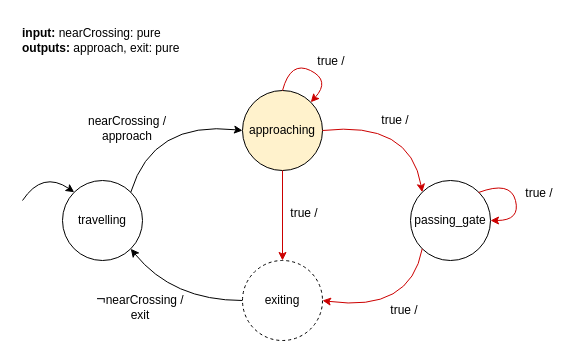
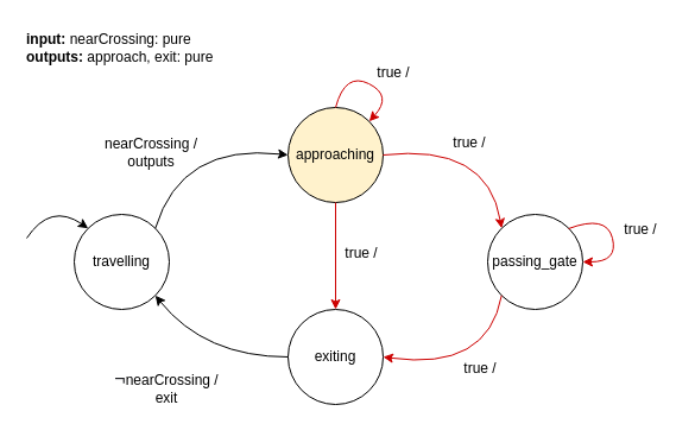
- <mxCell id="5" value="&lt;span style=&quot;text-align: left&quot;&gt;nearCrossing&lt;/span&gt;&lt;span style=&quot;text-align: left&quot;&gt;&amp;nbsp;&lt;/span&gt;&lt;span style=&quot;text-align: left&quot;&gt;/ approach&lt;/span&gt;" style="text;html=1;strokeColor=none;fillColor=none;align=center;verticalAlign=middle;whiteSpace=wrap;rounded=0;" parent="1" vertex="1"><mxGeometry x="72" y="100" width="110" height="55" as="geometry" /></mxCell>
+ <mxCell id="5" value="&lt;span style=&quot;text-align: left&quot;&gt;nearCrossing&lt;/span&gt;&lt;span style=&quot;text-align: left&quot;&gt;&amp;nbsp;&lt;/span&gt;&lt;span style=&quot;text-align: left&quot;&gt;/ outputs&lt;/span&gt;" style="text;html=1;strokeColor=none;fillColor=none;align=center;verticalAlign=middle;whiteSpace=wrap;rounded=0;" parent="1" vertex="1"><mxGeometry x="72" y="100" width="110" height="55" as="geometry" /></mxCell>
- <mxCell id="2" value="exiting" style="ellipse;whiteSpace=wrap;html=1;aspect=fixed;dashed=1;" parent="1" vertex="1"><mxGeometry x="242" y="260" width="80" height="80" as="geometry" /></mxCell>
+ <mxCell id="2" value="exiting" style="ellipse;whiteSpace=wrap;html=1;aspect=fixed;" parent="1" vertex="1"><mxGeometry x="242" y="260" width="80" height="80" as="geometry" /></mxCell>
- <mxCell id="6" value="&lt;span style=&quot;color: rgb(32 , 33 , 36) ; font-family: &amp;#34;arial&amp;#34; , sans-serif ; font-size: 16px ; text-align: left ; background-color: rgb(255 , 255 , 255)&quot;&gt;¬&lt;/span&gt;&lt;span style=&quot;text-align: left&quot;&gt;nearCrossing /&lt;br&gt;exit&lt;br&gt;&lt;/span&gt;" style="text;html=1;strokeColor=none;fillColor=none;align=center;verticalAlign=middle;whiteSpace=wrap;rounded=0;" parent="1" vertex="1"><mxGeometry x="90" y="290" width="100" height="30" as="geometry" /></mxCell>
+ <mxCell id="6" value="&lt;span style=&quot;color: rgb(32 , 33 , 36) ; font-family: &amp;#34;arial&amp;#34; , sans-serif ; font-size: 16px ; text-align: left ; background-color: rgb(255 , 255 , 255)&quot;&gt;¬&lt;/span&gt;&lt;span style=&quot;text-align: left&quot;&gt;nearCrossing /&lt;br&gt;exit&lt;br&gt;&lt;/span&gt;" style="text;html=1;strokeColor=none;fillColor=none;align=center;verticalAlign=middle;whiteSpace=wrap;rounded=0;" parent="1" vertex="1"><mxGeometry x="90" y="310" width="100" height="30" as="geometry" /></mxCell>
